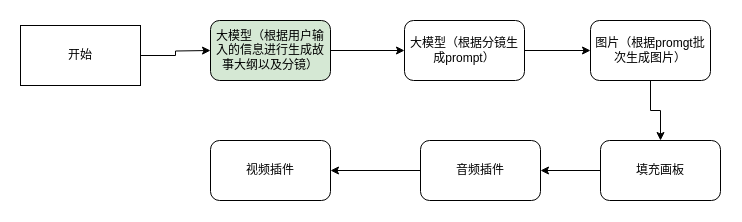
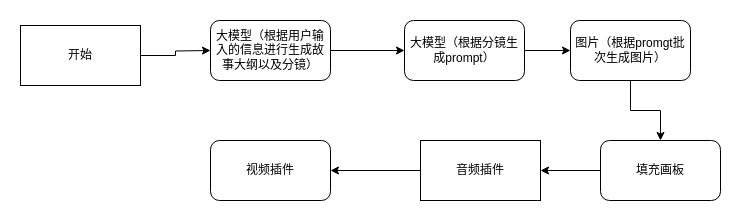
- <mxCell id="5" value="大模型（根据用户输入的信息进行生成故事大纲以及分镜）" style="rounded=1;whiteSpace=wrap;html=1;fillColor=#d5e8d4;" vertex="1" parent="1"><mxGeometry x="210" y="20" width="120" height="60" as="geometry" /></mxCell>
+ <mxCell id="5" value="大模型（根据用户输入的信息进行生成故事大纲以及分镜）" style="rounded=1;whiteSpace=wrap;html=1;" vertex="1" parent="1"><mxGeometry x="210" y="20" width="120" height="60" as="geometry" /></mxCell>
- <mxCell id="9" value="图片（根据promgt批次生成图片）" style="rounded=1;whiteSpace=wrap;html=1;" vertex="1" parent="1"><mxGeometry x="590" y="20" width="120" height="60" as="geometry" /></mxCell>
+ <mxCell id="9" value="图片（根据promgt批次生成图片）" style="rounded=1;whiteSpace=wrap;html=1;" vertex="1" parent="1"><mxGeometry x="570" y="20" width="120" height="60" as="geometry" /></mxCell>
- <mxCell id="13" value="音频插件" style="rounded=1;whiteSpace=wrap;html=1;" vertex="1" parent="1"><mxGeometry x="420" y="140" width="120" height="60" as="geometry" /></mxCell>
+ <mxCell id="13" value="音频插件" style="whiteSpace=wrap;html=1;rounded=0;" vertex="1" parent="1"><mxGeometry x="420" y="140" width="120" height="60" as="geometry" /></mxCell>
